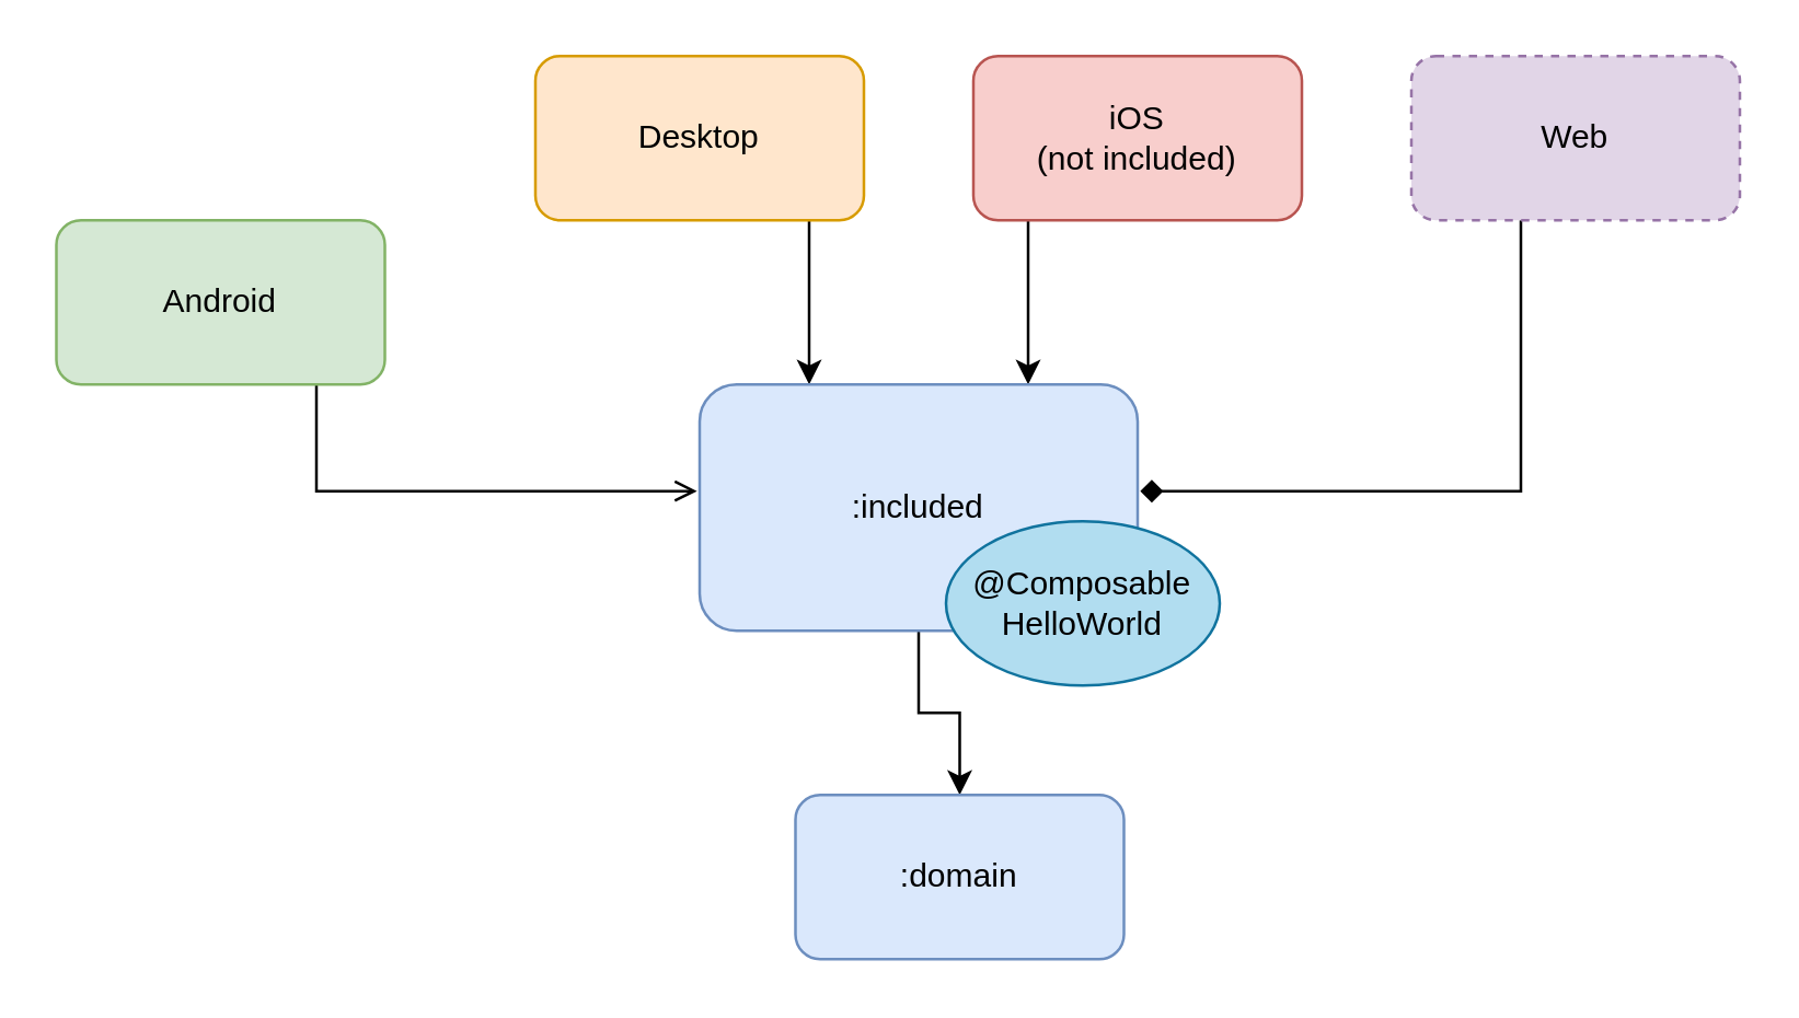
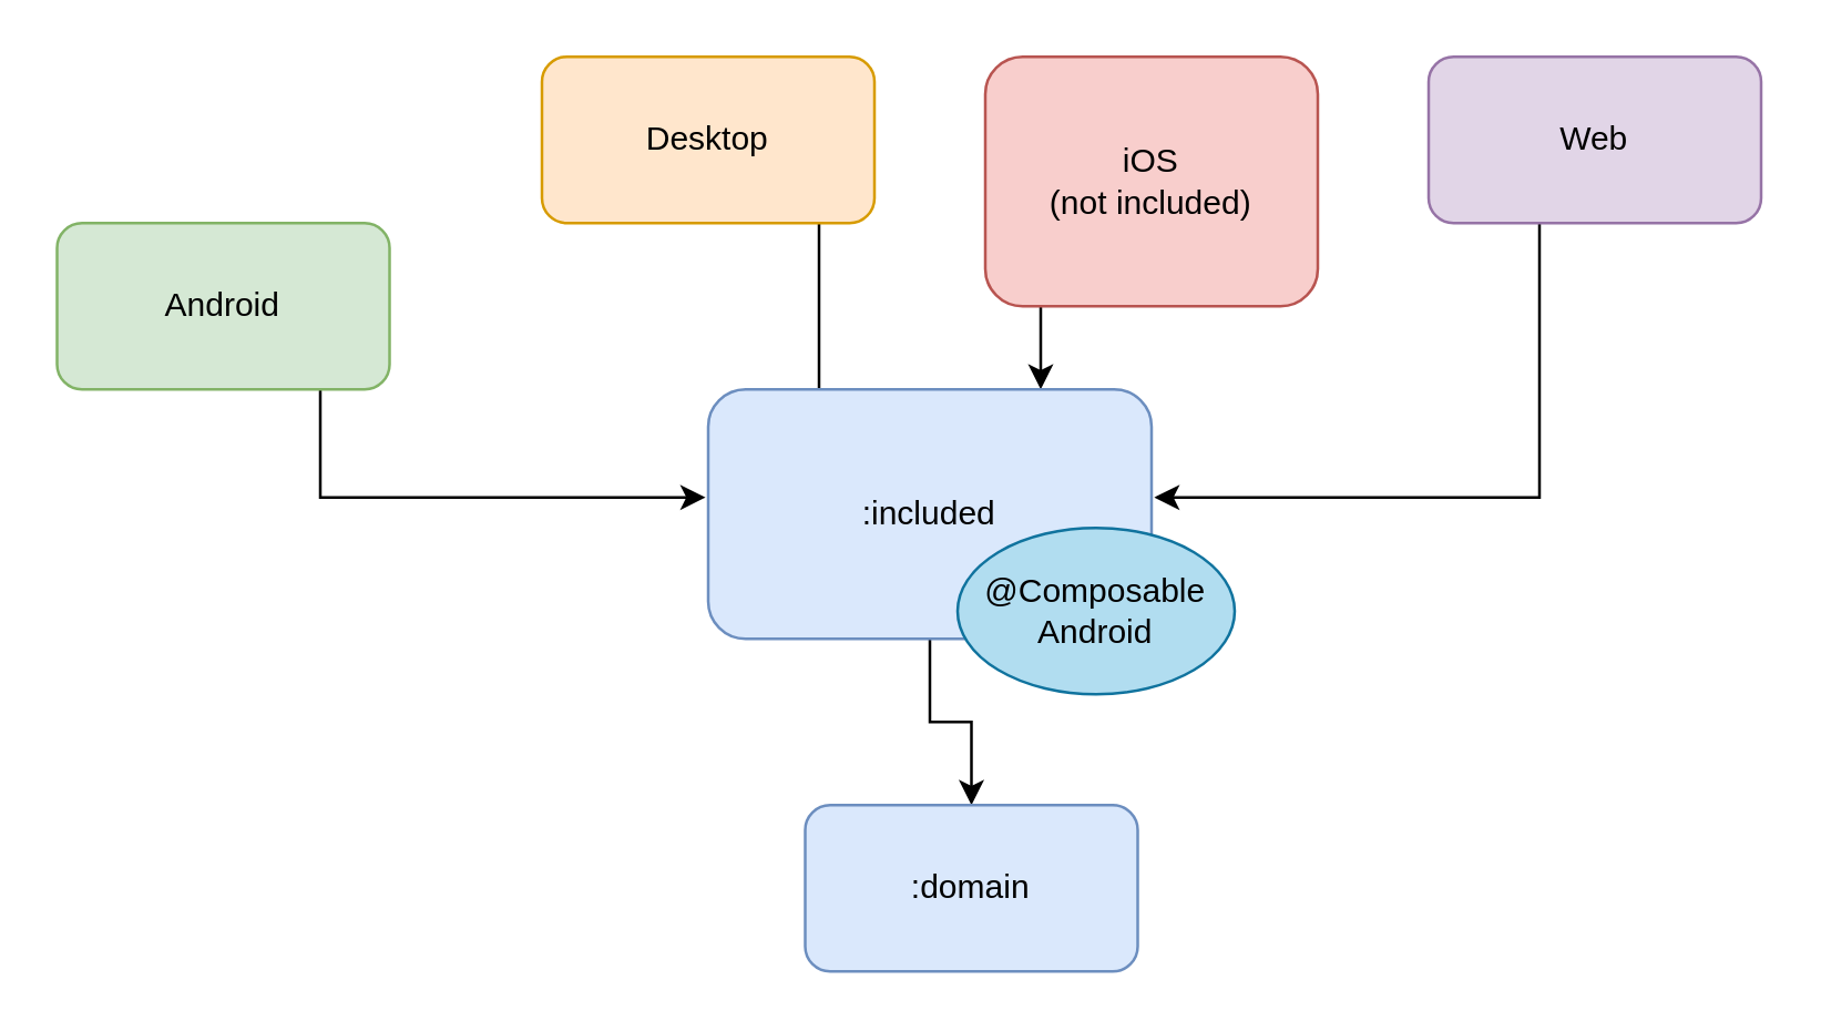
- <mxCell id="7" value="iOS&lt;br&gt;(not included)" style="rounded=1;whiteSpace=wrap;html=1;fillColor=#f8cecc;strokeColor=#b85450;" vertex="1" parent="1"><mxGeometry x="355" y="20" width="120" height="60" as="geometry" /></mxCell>
+ <mxCell id="7" value="iOS&lt;br&gt;(not included)" style="rounded=1;whiteSpace=wrap;html=1;fillColor=#f8cecc;strokeColor=#b85450;" vertex="1" parent="1"><mxGeometry x="355" y="20" width="120" height="90" as="geometry" /></mxCell>
- <mxCell id="9" value="Web" style="rounded=1;whiteSpace=wrap;html=1;fillColor=#e1d5e7;strokeColor=#9673a6;dashed=1;" vertex="1" parent="1"><mxGeometry x="515" y="20" width="120" height="60" as="geometry" /></mxCell>
+ <mxCell id="9" value="Web" style="rounded=1;whiteSpace=wrap;html=1;fillColor=#e1d5e7;strokeColor=#9673a6;" vertex="1" parent="1"><mxGeometry x="515" y="20" width="120" height="60" as="geometry" /></mxCell>
- <mxCell id="4" style="edgeStyle=orthogonalEdgeStyle;rounded=0;orthogonalLoop=1;jettySize=auto;html=1;entryX=0.25;entryY=0;entryDx=0;entryDy=0;" edge="1" parent="1" source="5" target="11"><mxGeometry relative="1" as="geometry"><Array as="points"><mxPoint x="295" y="100" /><mxPoint x="295" y="100" /></Array></mxGeometry></mxCell>
+ <mxCell id="4" style="edgeStyle=orthogonalEdgeStyle;rounded=0;orthogonalLoop=1;jettySize=auto;html=1;entryX=0.25;entryY=0;entryDx=0;entryDy=0;endArrow=none;" edge="1" parent="1" source="5" target="11"><mxGeometry relative="1" as="geometry"><Array as="points"><mxPoint x="295" y="100" /><mxPoint x="295" y="100" /></Array></mxGeometry></mxCell>
- <mxCell id="2" style="edgeStyle=orthogonalEdgeStyle;rounded=0;orthogonalLoop=1;jettySize=auto;html=1;entryX=-0.006;entryY=0.433;entryDx=0;entryDy=0;entryPerimeter=0;endArrow=open;" edge="1" parent="1" source="3" target="11"><mxGeometry relative="1" as="geometry"><Array as="points"><mxPoint x="115" y="179" /></Array></mxGeometry></mxCell>
+ <mxCell id="2" style="edgeStyle=orthogonalEdgeStyle;rounded=0;orthogonalLoop=1;jettySize=auto;html=1;entryX=-0.006;entryY=0.433;entryDx=0;entryDy=0;entryPerimeter=0;" edge="1" parent="1" source="3" target="11"><mxGeometry relative="1" as="geometry"><Array as="points"><mxPoint x="115" y="179" /></Array></mxGeometry></mxCell>
- <mxCell id="8" style="edgeStyle=orthogonalEdgeStyle;rounded=0;orthogonalLoop=1;jettySize=auto;html=1;entryX=1.006;entryY=0.433;entryDx=0;entryDy=0;entryPerimeter=0;endArrow=diamond;" edge="1" parent="1" source="9" target="11"><mxGeometry relative="1" as="geometry"><Array as="points"><mxPoint x="555" y="179" /></Array></mxGeometry></mxCell>
+ <mxCell id="8" style="edgeStyle=orthogonalEdgeStyle;rounded=0;orthogonalLoop=1;jettySize=auto;html=1;entryX=1.006;entryY=0.433;entryDx=0;entryDy=0;entryPerimeter=0;" edge="1" parent="1" source="9" target="11"><mxGeometry relative="1" as="geometry"><Array as="points"><mxPoint x="555" y="179" /></Array></mxGeometry></mxCell>
- <mxCell id="13" value="@Composable&lt;br&gt;HelloWorld" style="ellipse;whiteSpace=wrap;html=1;fillColor=#b1ddf0;strokeColor=#10739e;" vertex="1" parent="1"><mxGeometry x="345" y="190" width="100" height="60" as="geometry" /></mxCell>
+ <mxCell id="13" value="@Composable&lt;br&gt;Android" style="ellipse;whiteSpace=wrap;html=1;fillColor=#b1ddf0;strokeColor=#10739e;" vertex="1" parent="1"><mxGeometry x="345" y="190" width="100" height="60" as="geometry" /></mxCell>
